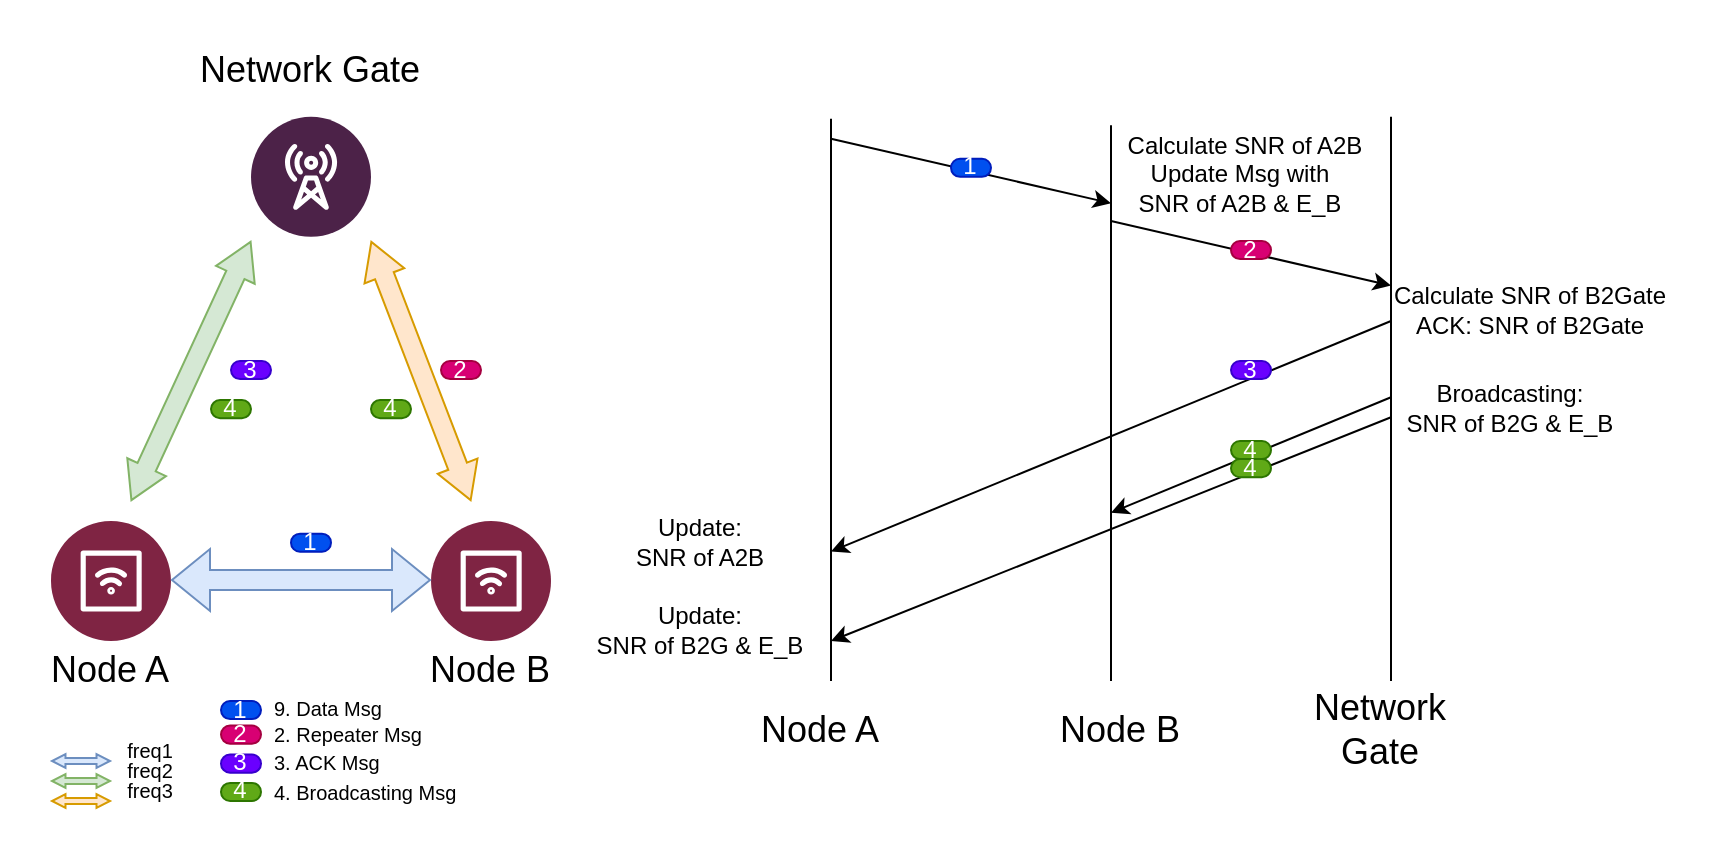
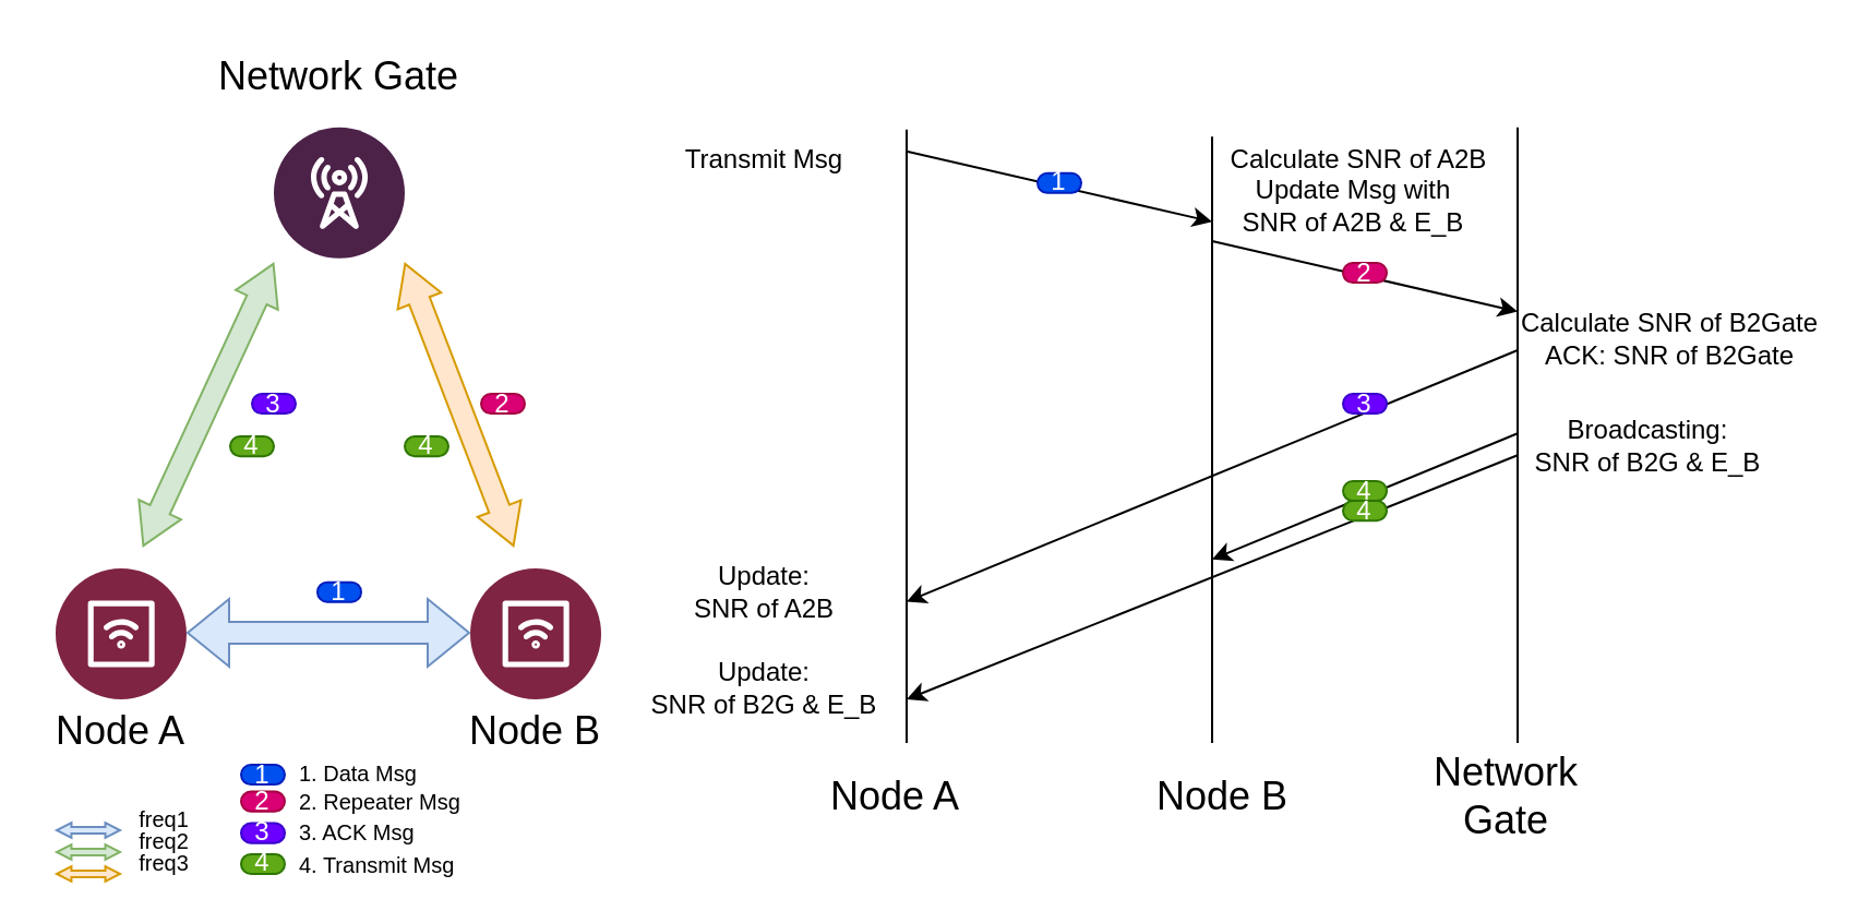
+ <mxCell id="14" value="Transmit Msg" style="text;html=1;align=center;verticalAlign=middle;whiteSpace=wrap;rounded=0;fontSize=12;" vertex="1" parent="1"><mxGeometry x="305" y="57.93" width="90" height="30" as="geometry" /></mxCell>
- <mxCell id="47" value="&lt;span style=&quot;font-size: 10px;&quot;&gt;9. Data Msg&lt;/span&gt;" style="text;html=1;align=left;verticalAlign=middle;whiteSpace=wrap;rounded=0;" vertex="1" parent="1"><mxGeometry x="135" y="349.06" width="70" height="10" as="geometry" /></mxCell>
+ <mxCell id="47" value="&lt;span style=&quot;font-size: 10px;&quot;&gt;1. Data Msg&lt;/span&gt;" style="text;html=1;align=left;verticalAlign=middle;whiteSpace=wrap;rounded=0;" vertex="1" parent="1"><mxGeometry x="135" y="349.06" width="70" height="10" as="geometry" /></mxCell>
- <mxCell id="51" value="&lt;span style=&quot;font-size: 10px;&quot;&gt;4. Broadcasting Msg&lt;/span&gt;" style="text;html=1;align=left;verticalAlign=middle;whiteSpace=wrap;rounded=0;" vertex="1" parent="1"><mxGeometry x="135" y="390.94" width="100" height="10" as="geometry" /></mxCell>
+ <mxCell id="51" value="&lt;span style=&quot;font-size: 10px;&quot;&gt;4. Transmit Msg&lt;/span&gt;" style="text;html=1;align=left;verticalAlign=middle;whiteSpace=wrap;rounded=0;" vertex="1" parent="1"><mxGeometry x="135" y="390.94" width="100" height="10" as="geometry" /></mxCell>
